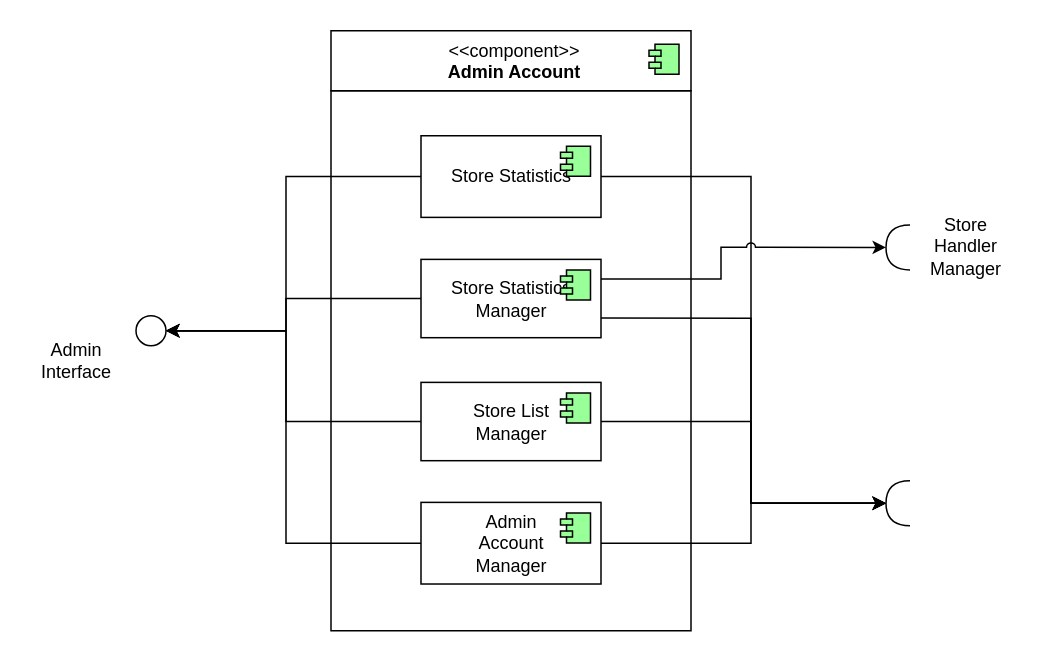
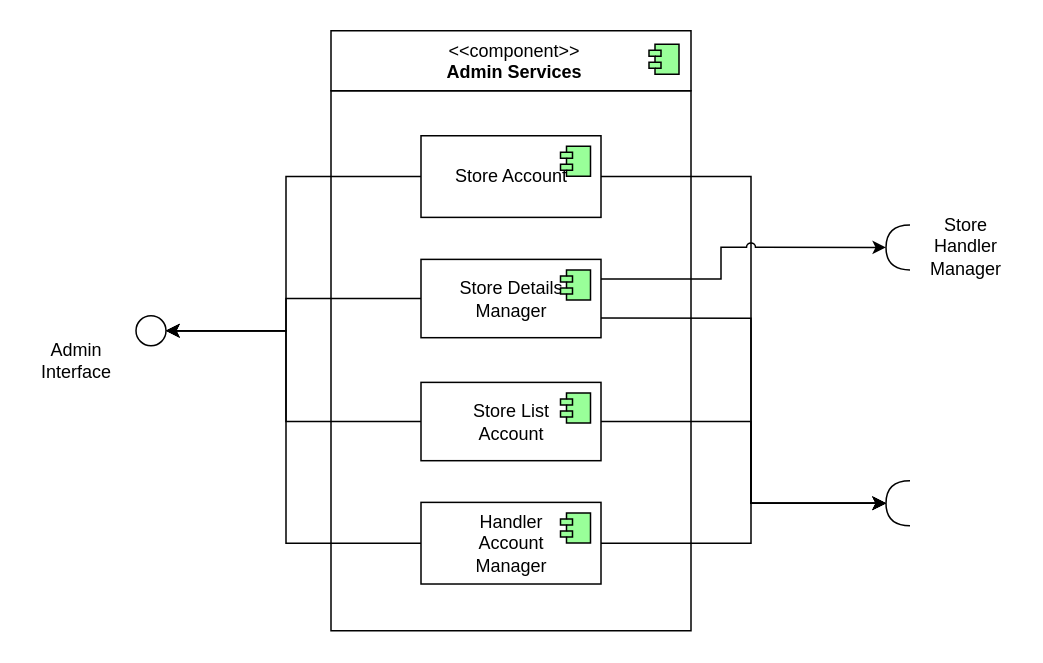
- <mxCell id="4" value="&amp;lt;&amp;lt;component&amp;gt;&amp;gt;&lt;br&gt;&lt;b&gt;Admin Account&lt;/b&gt;" style="html=1;align=center;spacingLeft=4;verticalAlign=top;strokeColor=none;fillColor=none;" parent="3" vertex="1"><mxGeometry width="240" height="40" as="geometry" /></mxCell>
+ <mxCell id="4" value="&amp;lt;&amp;lt;component&amp;gt;&amp;gt;&lt;br&gt;&lt;b&gt;Admin Services&lt;/b&gt;" style="html=1;align=center;spacingLeft=4;verticalAlign=top;strokeColor=none;fillColor=none;" parent="3" vertex="1"><mxGeometry width="240" height="40" as="geometry" /></mxCell>
- <mxCell id="12" value="Store Statistics" style="html=1;dropTarget=0;" parent="1" vertex="1"><mxGeometry x="280" y="90" width="120" height="54.42" as="geometry" /></mxCell>
+ <mxCell id="12" value="Store Account" style="html=1;dropTarget=0;" parent="1" vertex="1"><mxGeometry x="280" y="90" width="120" height="54.42" as="geometry" /></mxCell>
- <mxCell id="22" value="Store Statistics&lt;br&gt;Manager" style="html=1;dropTarget=0;" vertex="1" parent="1"><mxGeometry x="280" y="172.42" width="120" height="52.21" as="geometry" /></mxCell>
+ <mxCell id="22" value="Store Details&lt;br&gt;Manager" style="html=1;dropTarget=0;" vertex="1" parent="1"><mxGeometry x="280" y="172.42" width="120" height="52.21" as="geometry" /></mxCell>
- <mxCell id="8" value="Store List&lt;br&gt;Manager" style="html=1;dropTarget=0;" parent="1" vertex="1"><mxGeometry x="280" y="254.42" width="120" height="52.21" as="geometry" /></mxCell>
+ <mxCell id="8" value="Store List&lt;br&gt;Account" style="html=1;dropTarget=0;" parent="1" vertex="1"><mxGeometry x="280" y="254.42" width="120" height="52.21" as="geometry" /></mxCell>
- <mxCell id="26" value="Admin&lt;br&gt;Account&lt;br&gt;Manager" style="html=1;dropTarget=0;" vertex="1" parent="1"><mxGeometry x="280" y="334.42" width="120" height="54.42" as="geometry" /></mxCell>
+ <mxCell id="26" value="Handler&lt;br&gt;Account&lt;br&gt;Manager" style="html=1;dropTarget=0;" vertex="1" parent="1"><mxGeometry x="280" y="334.42" width="120" height="54.42" as="geometry" /></mxCell>
